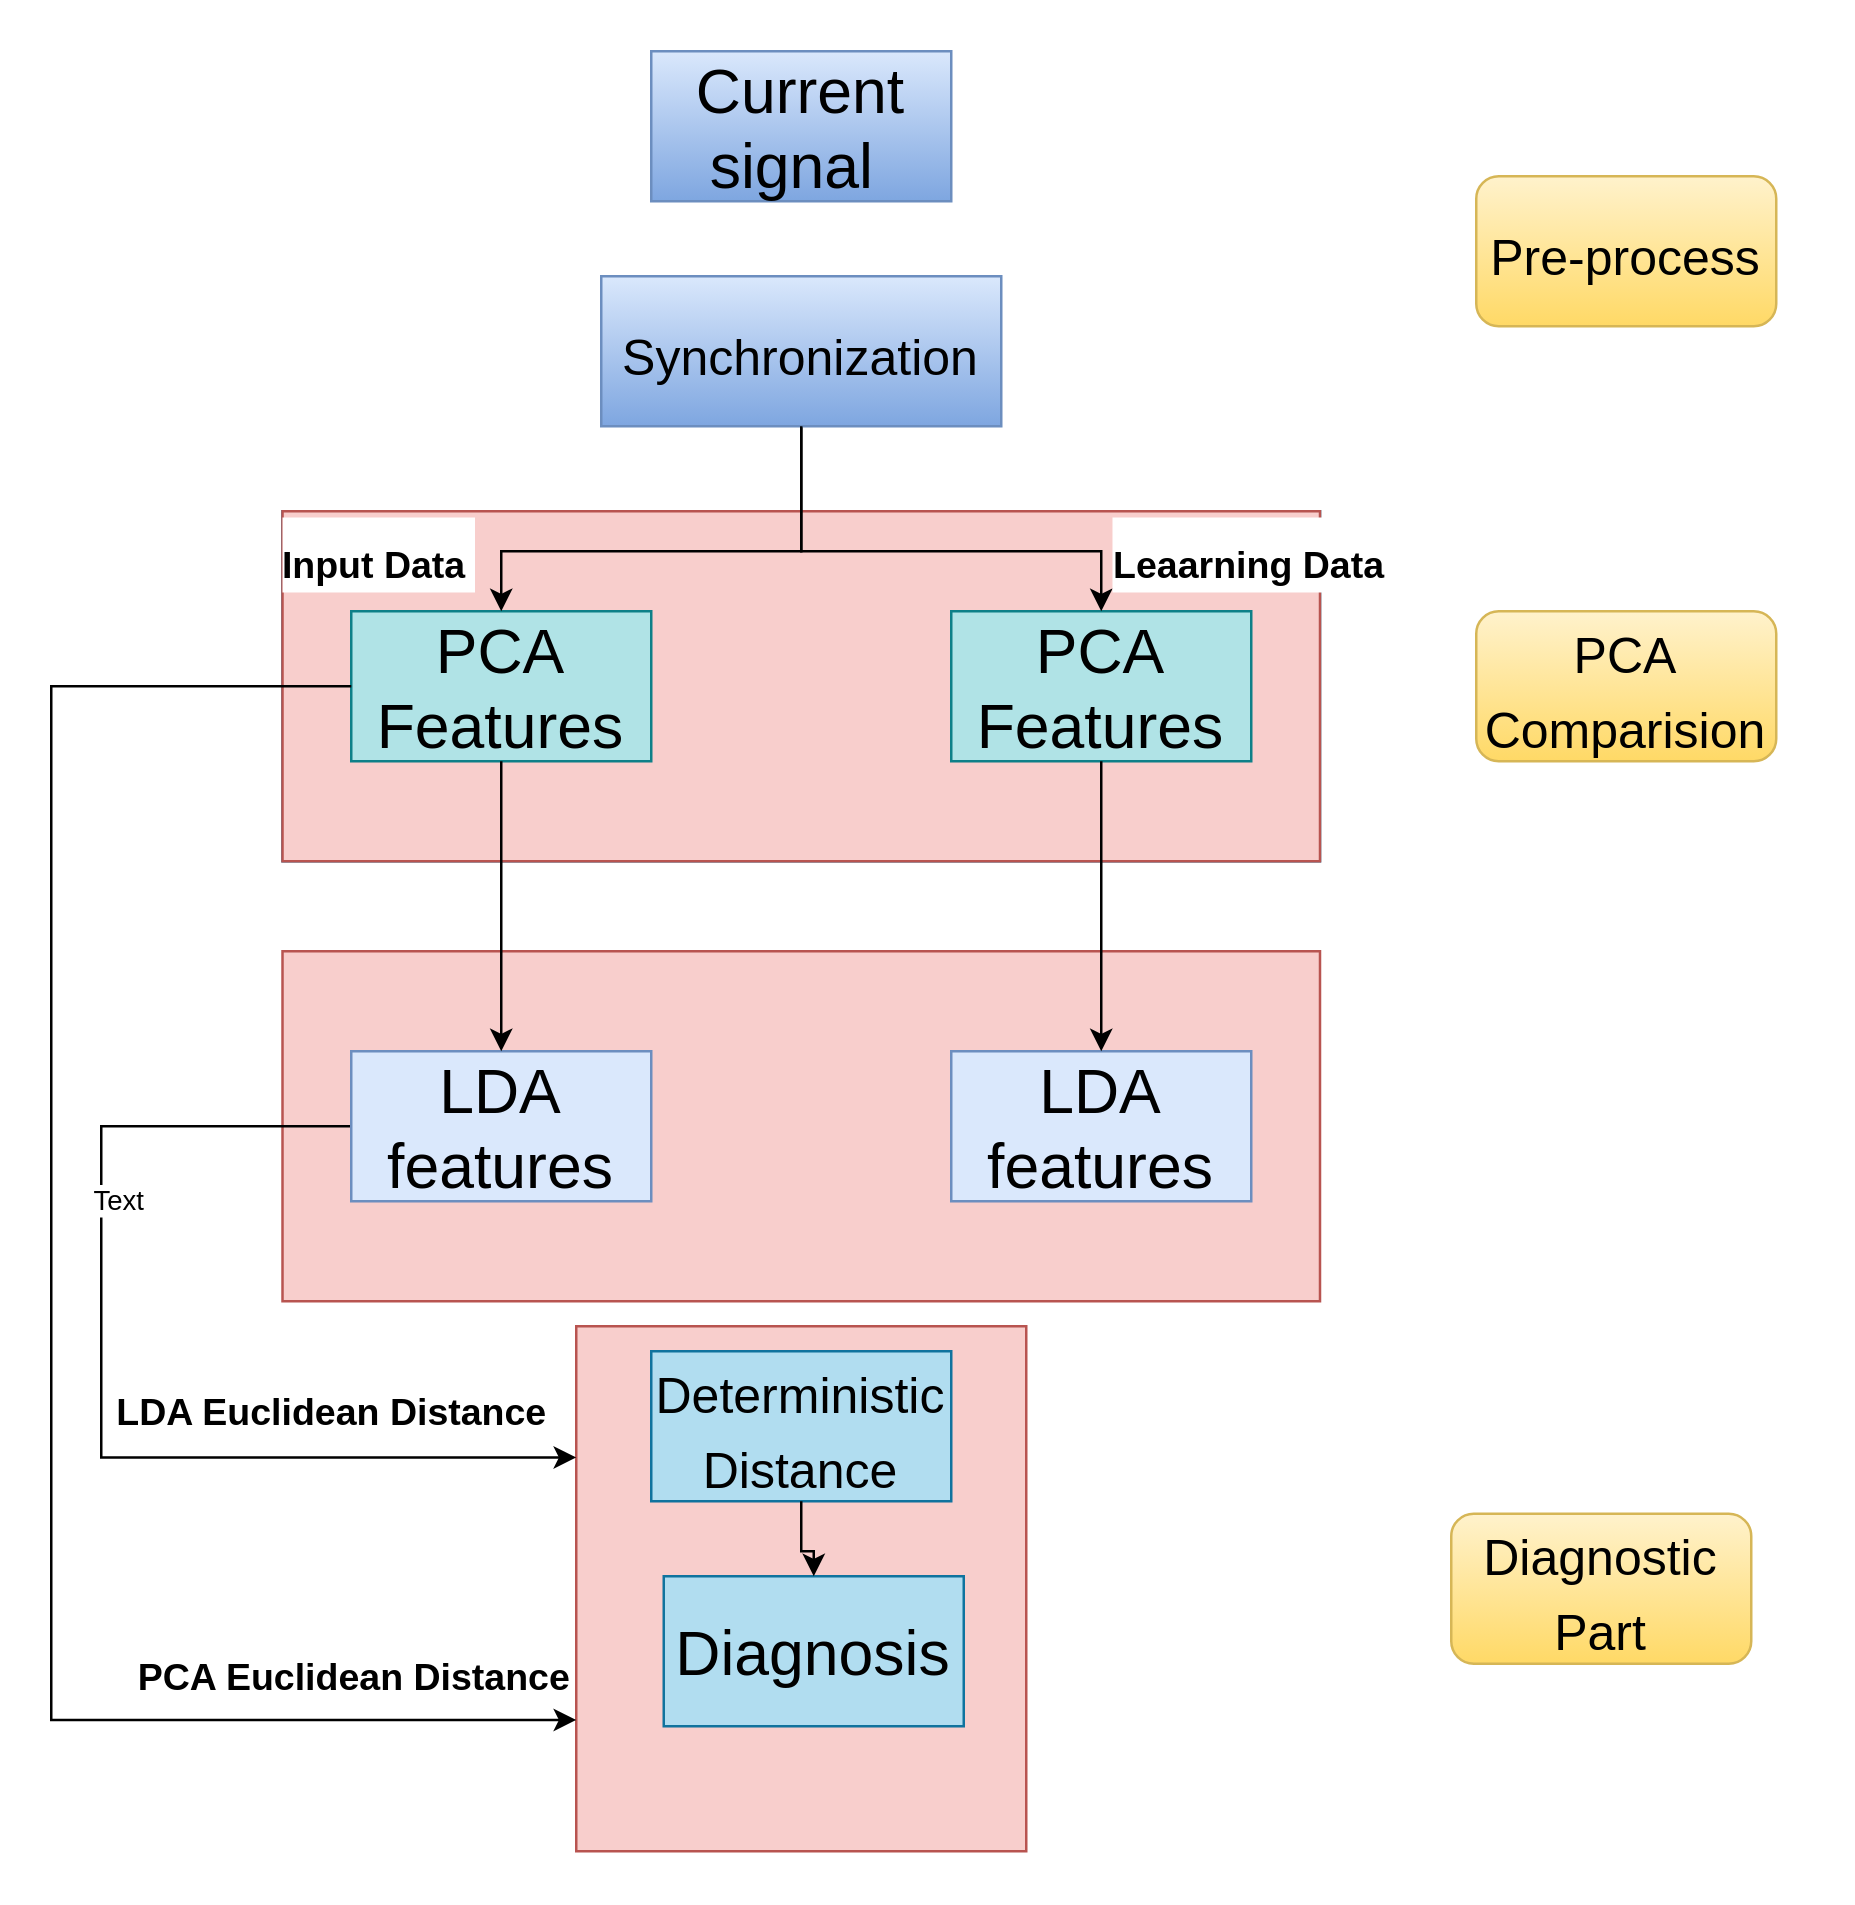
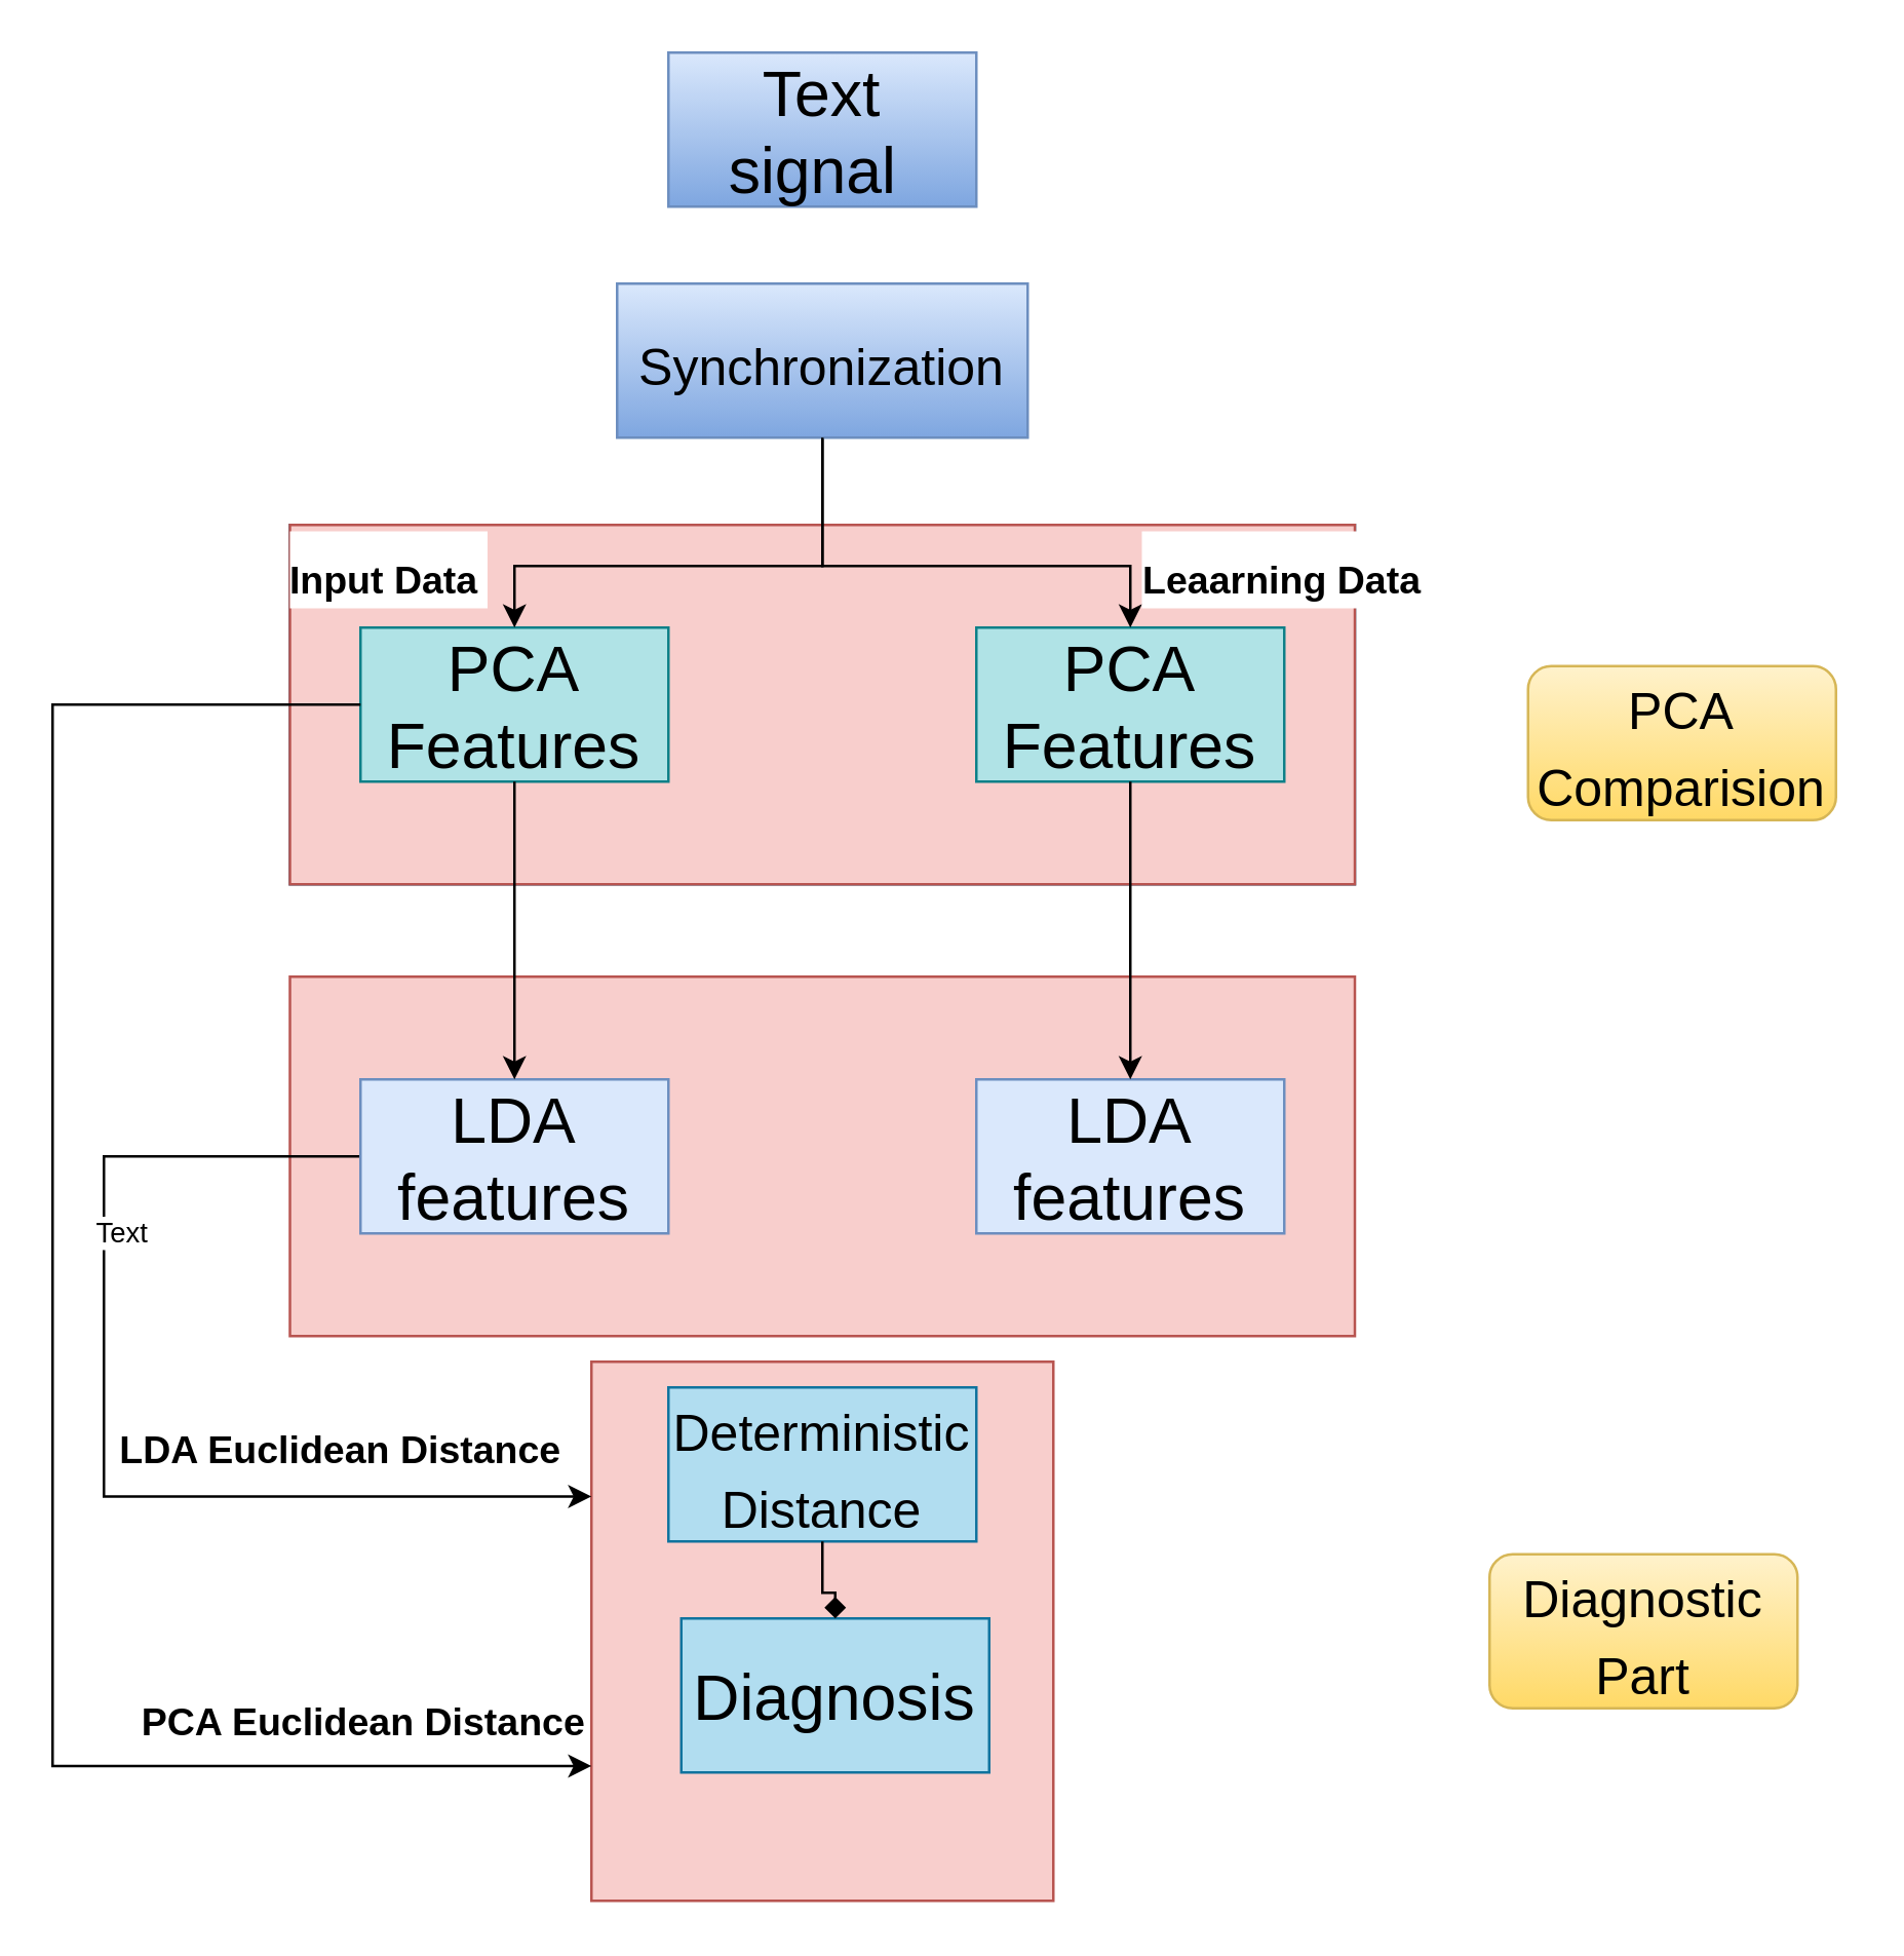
- <mxCell id="8" value="&lt;font style=&quot;font-size: 25px;&quot;&gt;Current signal&amp;nbsp;&lt;/font&gt;" style="rounded=0;whiteSpace=wrap;html=1;fillColor=#dae8fc;gradientColor=#7ea6e0;strokeColor=#6c8ebf;fontSize=25;" vertex="1" parent="2"><mxGeometry x="240" width="120" height="60" as="geometry" /></mxCell>
+ <mxCell id="8" value="&lt;font style=&quot;font-size: 25px;&quot;&gt;Text signal&amp;nbsp;&lt;/font&gt;" style="rounded=0;whiteSpace=wrap;html=1;fillColor=#dae8fc;gradientColor=#7ea6e0;strokeColor=#6c8ebf;fontSize=25;" vertex="1" parent="2"><mxGeometry x="240" width="120" height="60" as="geometry" /></mxCell>
- <mxCell id="12" value="&lt;font style=&quot;font-size: 20px;&quot;&gt;Pre-process&lt;/font&gt;" style="rounded=1;whiteSpace=wrap;html=1;fillColor=#fff2cc;gradientColor=#ffd966;strokeColor=#d6b656;fontSize=25;" vertex="1" parent="2"><mxGeometry x="570" y="50" width="120" height="60" as="geometry" /></mxCell>
- <mxCell id="21" value="&lt;font style=&quot;font-size: 20px;&quot;&gt;PCA Comparision&lt;/font&gt;" style="rounded=1;whiteSpace=wrap;html=1;fillColor=#fff2cc;gradientColor=#ffd966;strokeColor=#d6b656;fontSize=25;" vertex="1" parent="2"><mxGeometry x="570" y="224" width="120" height="60" as="geometry" /></mxCell>
+ <mxCell id="21" value="&lt;font style=&quot;font-size: 20px;&quot;&gt;PCA Comparision&lt;/font&gt;" style="rounded=1;whiteSpace=wrap;html=1;fillColor=#fff2cc;gradientColor=#ffd966;strokeColor=#d6b656;fontSize=25;" vertex="1" parent="2"><mxGeometry x="575" y="239" width="120" height="60" as="geometry" /></mxCell>
- <mxCell id="27" value="" style="edgeStyle=orthogonalEdgeStyle;rounded=0;orthogonalLoop=1;jettySize=auto;html=1;fontSize=25;" edge="1" parent="2" source="19" target="20"><mxGeometry relative="1" as="geometry" /></mxCell>
+ <mxCell id="27" value="" style="edgeStyle=orthogonalEdgeStyle;rounded=0;orthogonalLoop=1;jettySize=auto;html=1;fontSize=25;endArrow=diamond;" edge="1" parent="2" source="19" target="20"><mxGeometry relative="1" as="geometry" /></mxCell>
